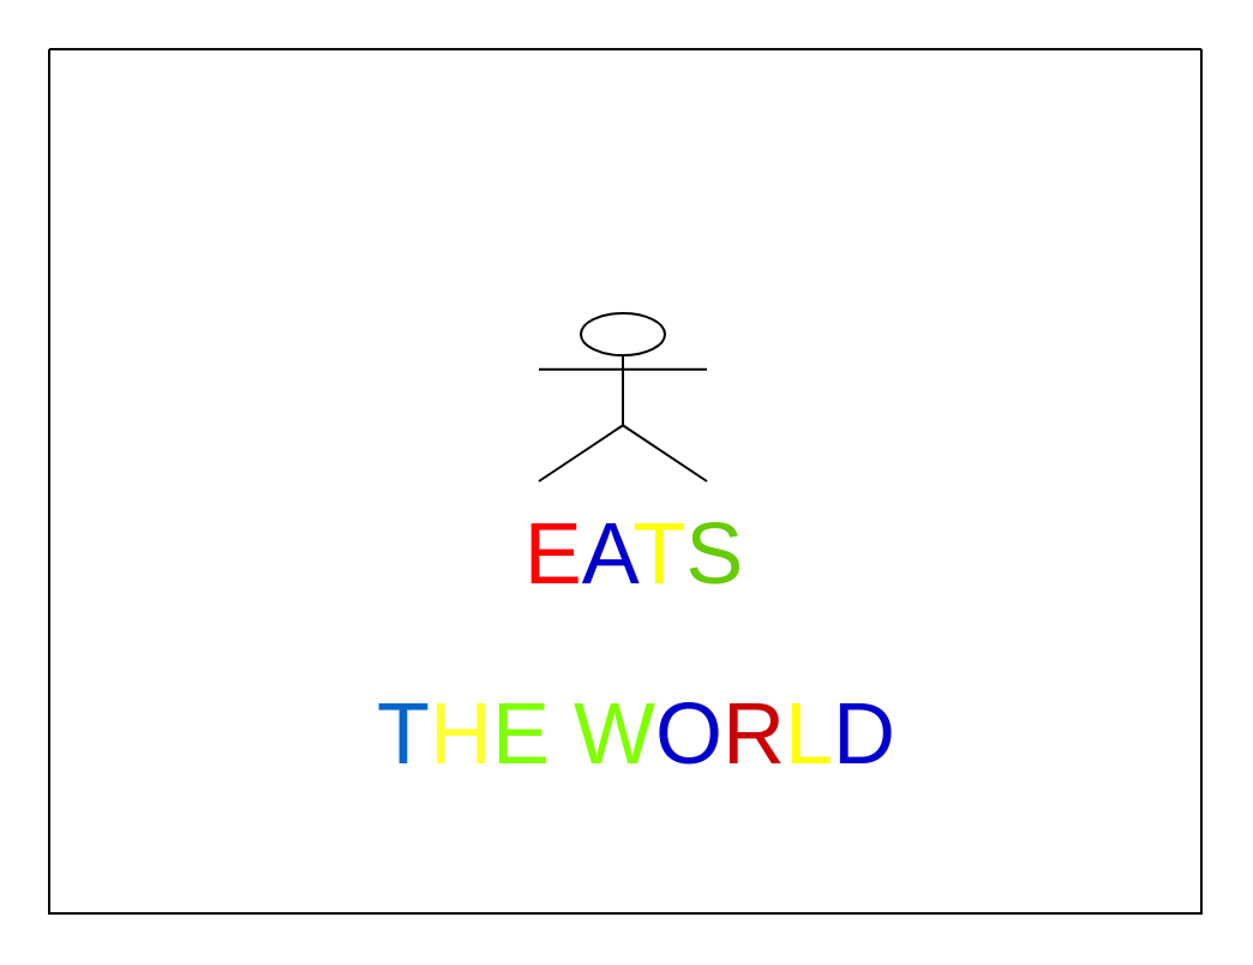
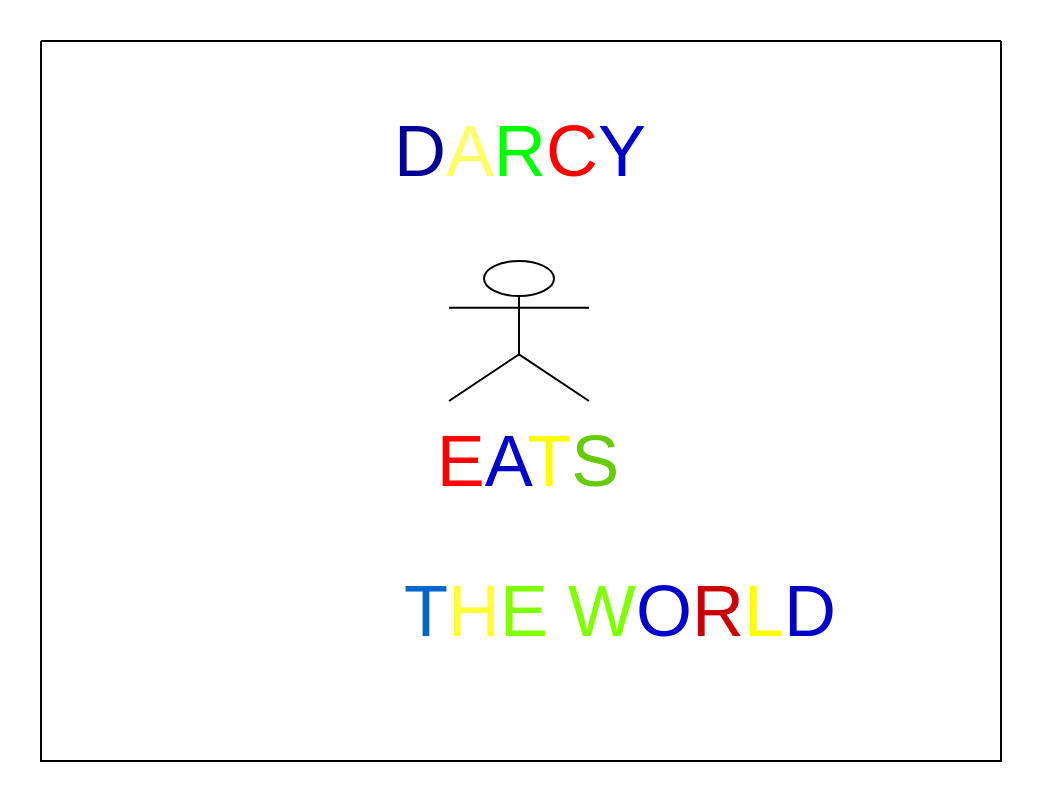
+ <mxCell id="3" value="&lt;font color=&quot;#000099&quot;&gt;D&lt;/font&gt;&lt;font color=&quot;#ffff66&quot;&gt;A&lt;/font&gt;&lt;font color=&quot;#00ff00&quot;&gt;R&lt;/font&gt;&lt;font color=&quot;#ff0000&quot;&gt;C&lt;/font&gt;&lt;font color=&quot;#0000cc&quot;&gt;Y&lt;/font&gt;" style="text;html=1;strokeColor=none;fillColor=none;align=center;verticalAlign=middle;whiteSpace=wrap;rounded=0;fontSize=36;fontColor=#CC0000;" vertex="1" parent="2"><mxGeometry x="145" y="40" width="190" height="30" as="geometry" /></mxCell>
- <mxCell id="6" value="&lt;font color=&quot;#0066cc&quot;&gt;T&lt;/font&gt;&lt;font color=&quot;#ffff33&quot;&gt;H&lt;/font&gt;&lt;font color=&quot;#80ff00&quot;&gt;E W&lt;/font&gt;O&lt;font color=&quot;#cc0000&quot;&gt;R&lt;/font&gt;&lt;font color=&quot;#ffff00&quot;&gt;L&lt;/font&gt;D" style="text;html=1;strokeColor=none;fillColor=none;align=center;verticalAlign=middle;whiteSpace=wrap;rounded=0;fontSize=36;fontColor=#0000CC;" vertex="1" parent="2"><mxGeometry x="60" y="270" width="370" height="30" as="geometry" /></mxCell>
+ <mxCell id="6" value="&lt;font color=&quot;#0066cc&quot;&gt;T&lt;/font&gt;&lt;font color=&quot;#ffff33&quot;&gt;H&lt;/font&gt;&lt;font color=&quot;#80ff00&quot;&gt;E W&lt;/font&gt;O&lt;font color=&quot;#cc0000&quot;&gt;R&lt;/font&gt;&lt;font color=&quot;#ffff00&quot;&gt;L&lt;/font&gt;D" style="text;html=1;strokeColor=none;fillColor=none;align=center;verticalAlign=middle;whiteSpace=wrap;rounded=0;fontSize=36;fontColor=#0000CC;" vertex="1" parent="2"><mxGeometry x="105" y="270" width="370" height="30" as="geometry" /></mxCell>
